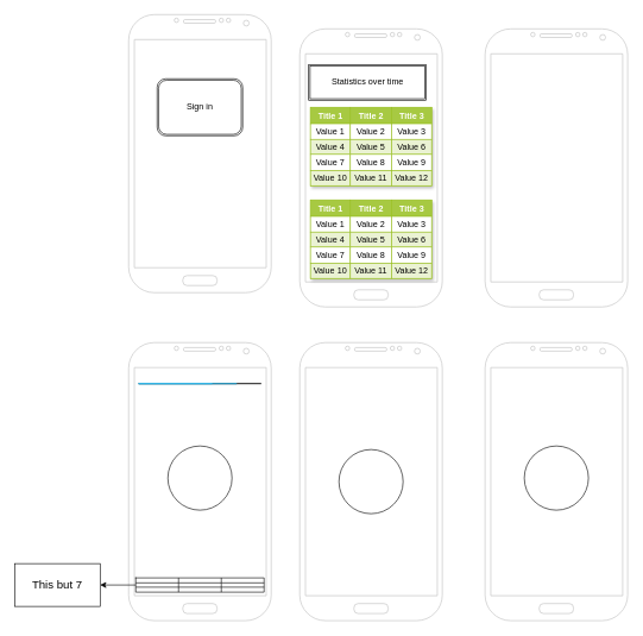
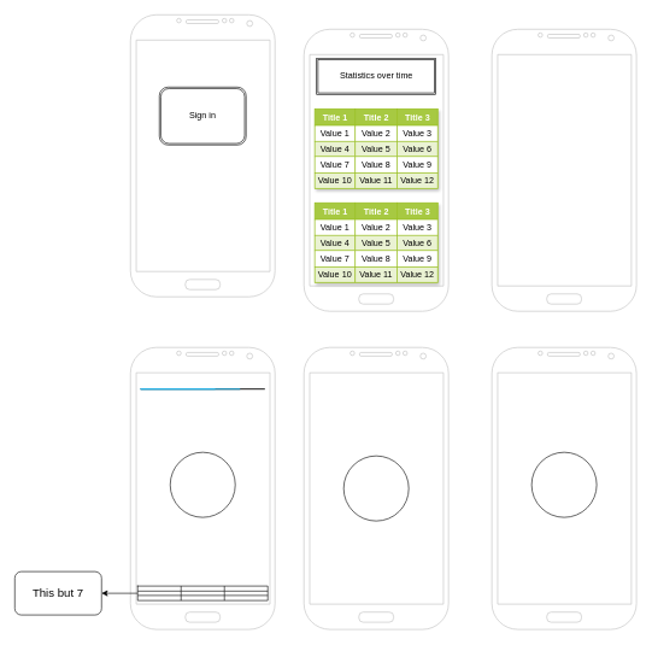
- <mxCell id="68" value="Statistics over time" style="shape=ext;double=1;rounded=0;whiteSpace=wrap;html=1;" vertex="1" parent="1"><mxGeometry x="432.5" y="90" width="165" height="50" as="geometry" /></mxCell>
+ <mxCell id="68" value="Statistics over time" style="shape=ext;double=1;rounded=0;whiteSpace=wrap;html=1;" vertex="1" parent="1"><mxGeometry x="437.5" y="80" width="165" height="50" as="geometry" /></mxCell>
- <mxCell id="25" value="Sign in" style="shape=ext;double=1;rounded=1;whiteSpace=wrap;html=1;" vertex="1" parent="1"><mxGeometry x="220" y="110" width="120" height="80" as="geometry" /></mxCell>
+ <mxCell id="25" value="Sign in" style="shape=ext;double=1;rounded=1;whiteSpace=wrap;html=1;" vertex="1" parent="1"><mxGeometry x="220" y="120" width="120" height="80" as="geometry" /></mxCell>
- <mxCell id="70" value="This but 7" style="whiteSpace=wrap;html=1;fontSize=16;startSize=0;" vertex="1" parent="1"><mxGeometry x="20" y="790" width="120" height="60" as="geometry" /></mxCell>
+ <mxCell id="70" value="This but 7" style="whiteSpace=wrap;html=1;fontSize=16;startSize=0;rounded=1;" vertex="1" parent="1"><mxGeometry x="20" y="790" width="120" height="60" as="geometry" /></mxCell>
